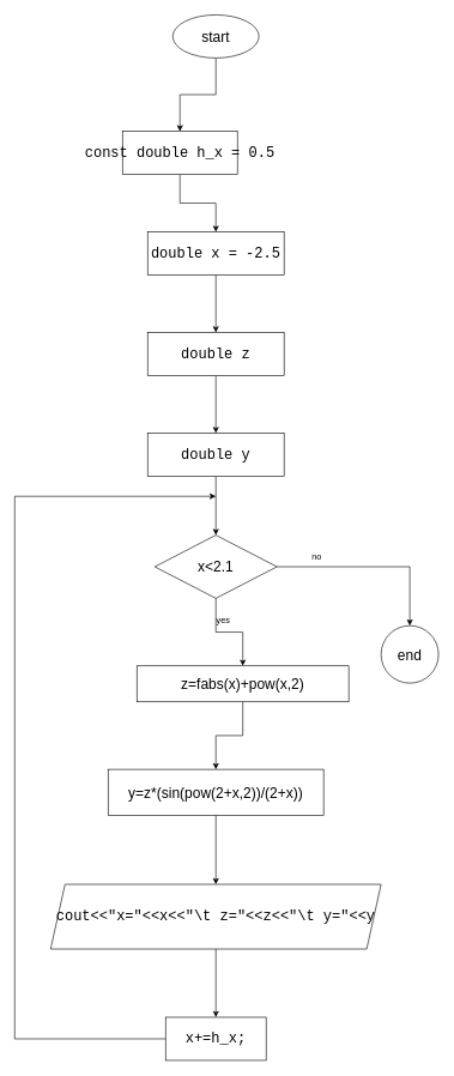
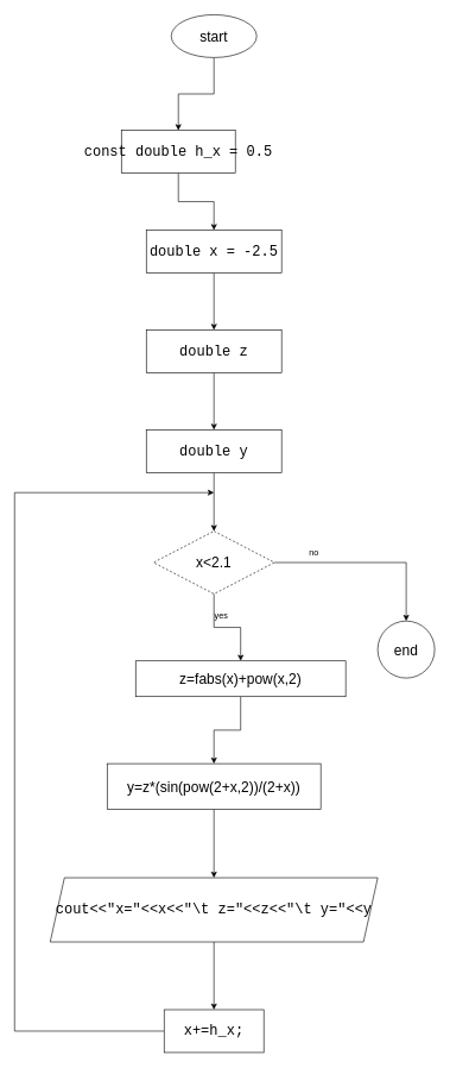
- <mxCell id="14" value="&lt;font style=&quot;font-size: 20px;&quot;&gt;x&amp;lt;2.1&lt;/font&gt;" style="rhombus;whiteSpace=wrap;html=1;" parent="1" vertex="1"><mxGeometry x="215" y="744" width="170" height="88" as="geometry" /></mxCell>
+ <mxCell id="14" value="&lt;font style=&quot;font-size: 20px;&quot;&gt;x&amp;lt;2.1&lt;/font&gt;" style="rhombus;whiteSpace=wrap;html=1;dashed=1;" parent="1" vertex="1"><mxGeometry x="215" y="744" width="170" height="88" as="geometry" /></mxCell>
